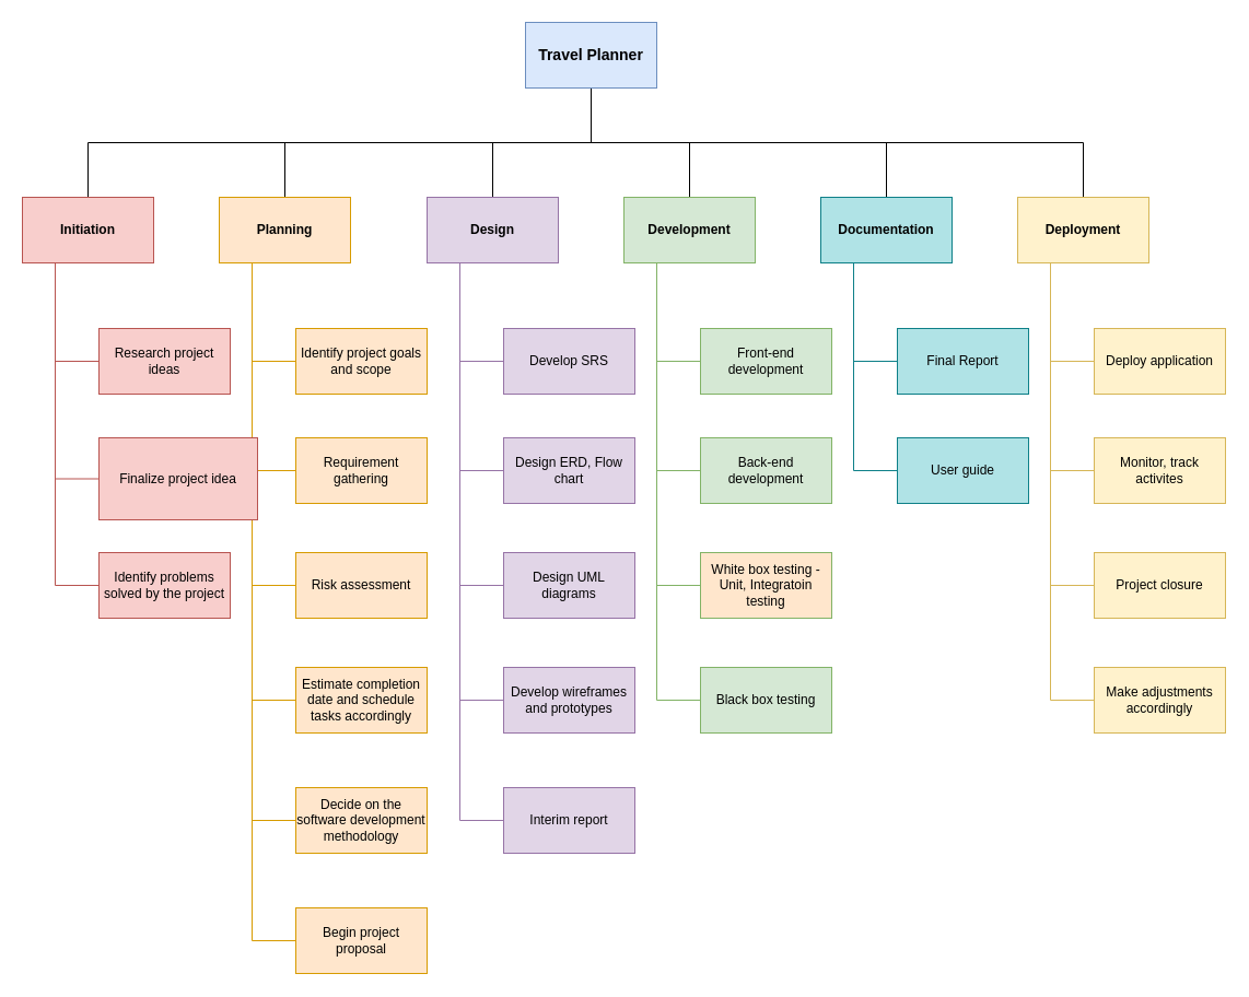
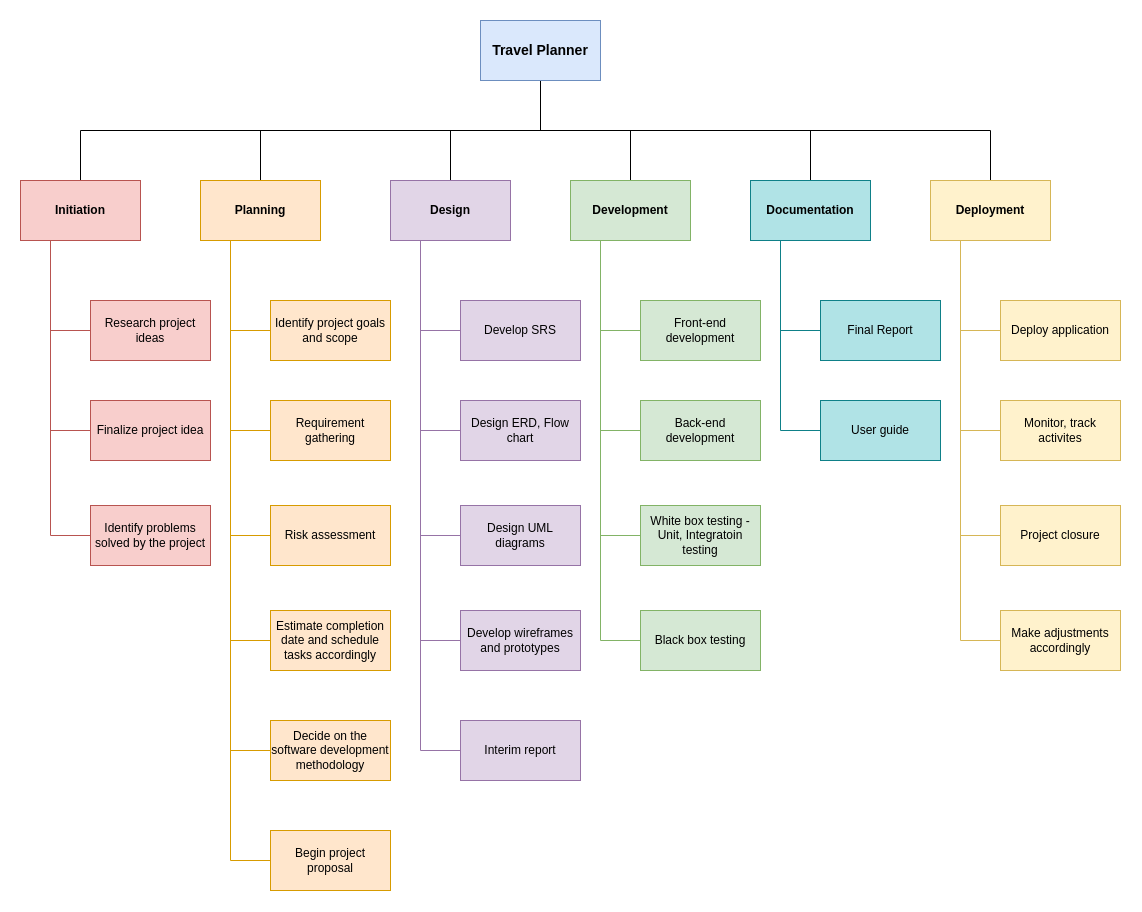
- <mxCell id="60" value="Finalize project idea" style="whiteSpace=wrap;html=1;fillColor=#f8cecc;strokeColor=#b85450;" vertex="1" parent="1"><mxGeometry x="90" y="400" width="145" height="75" as="geometry" /></mxCell>
+ <mxCell id="60" value="Finalize project idea" style="whiteSpace=wrap;html=1;fillColor=#f8cecc;strokeColor=#b85450;" vertex="1" parent="1"><mxGeometry x="90" y="400" width="120" height="60" as="geometry" /></mxCell>
- <mxCell id="41" value="White box testing - Unit, Integratoin testing" style="whiteSpace=wrap;html=1;fillColor=#ffe6cc;strokeColor=#82b366;" vertex="1" parent="1"><mxGeometry x="640" y="505" width="120" height="60" as="geometry" /></mxCell>
+ <mxCell id="41" value="White box testing - Unit, Integratoin testing" style="whiteSpace=wrap;html=1;fillColor=#d5e8d4;strokeColor=#82b366;" vertex="1" parent="1"><mxGeometry x="640" y="505" width="120" height="60" as="geometry" /></mxCell>
